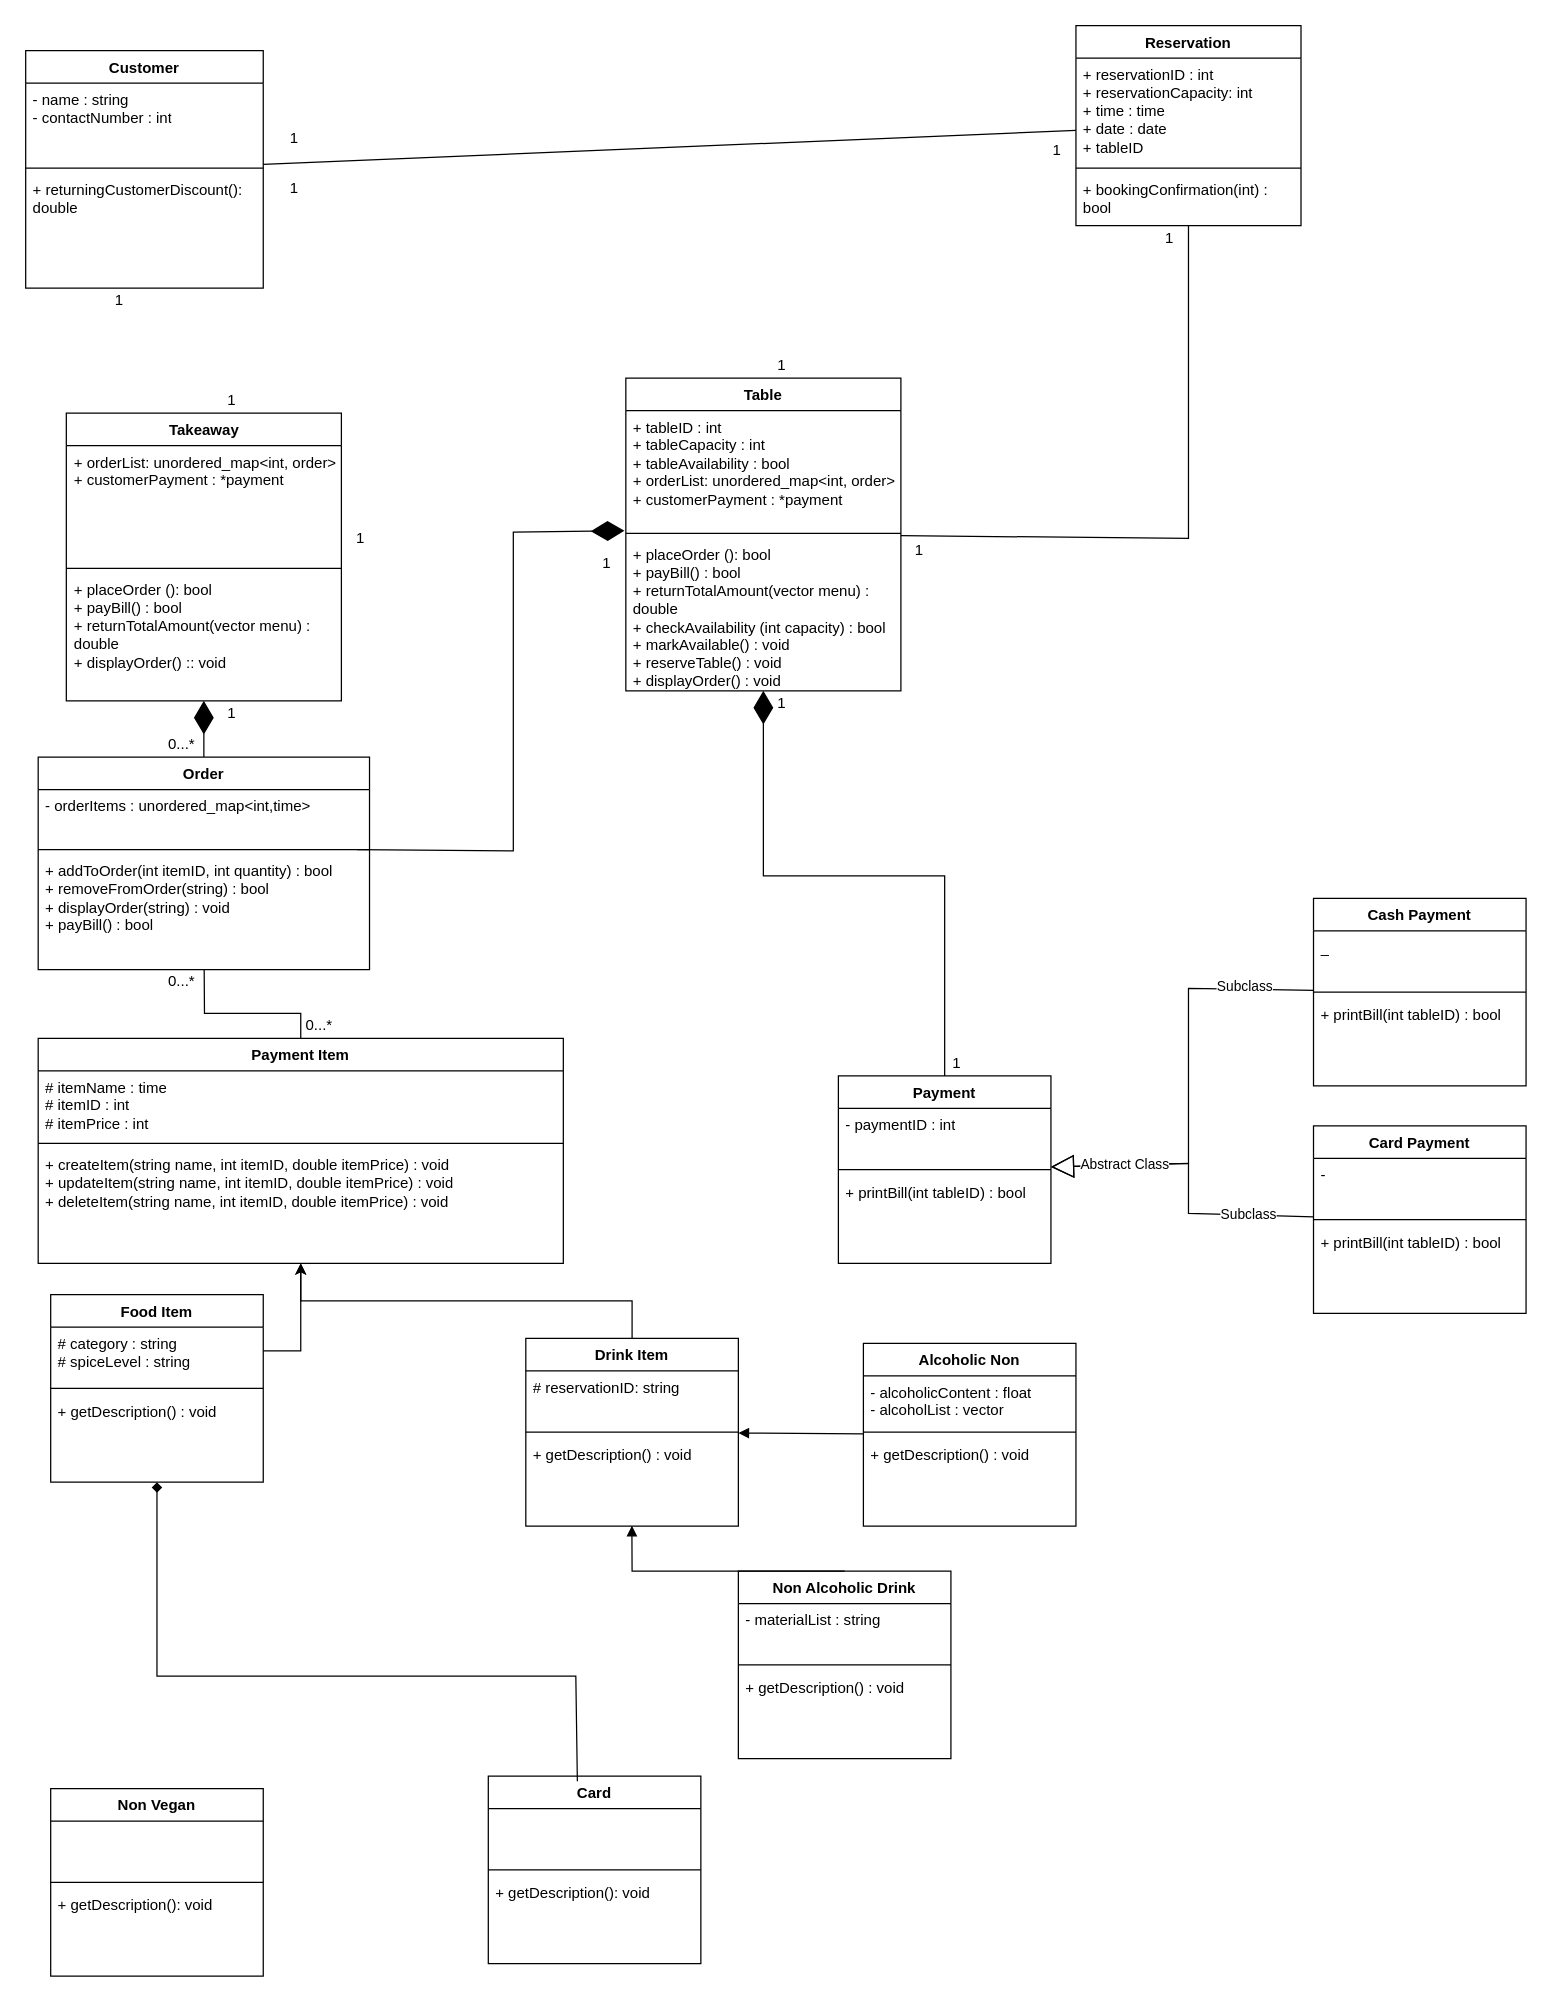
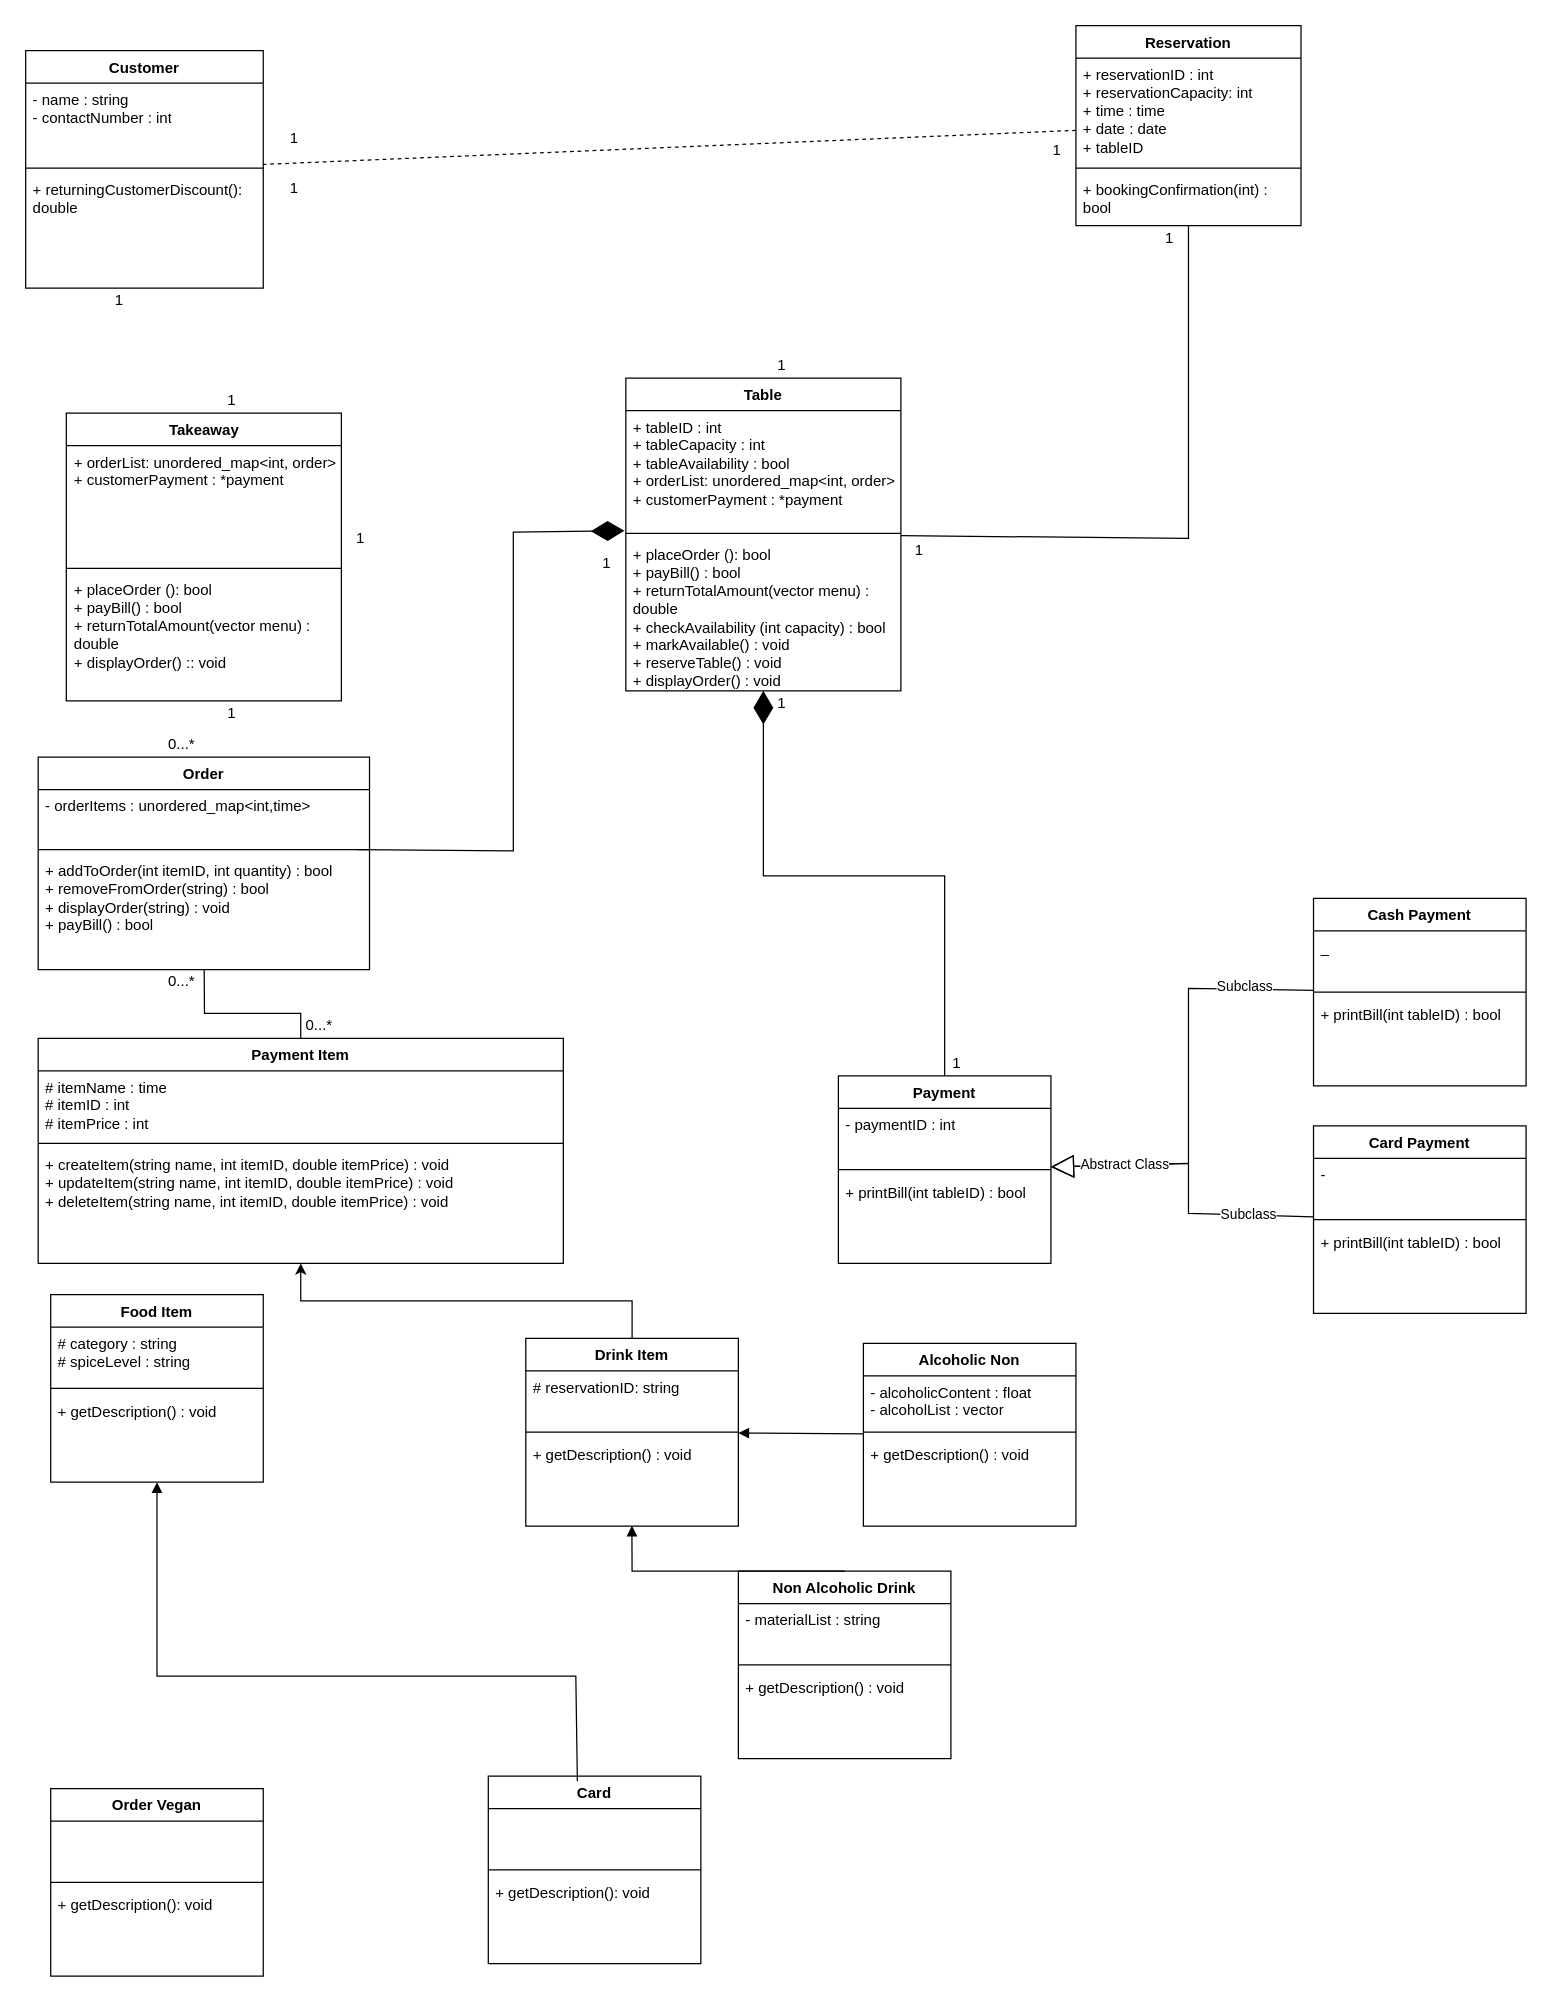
- <mxCell id="79" value="" style="endArrow=none;html=1;rounded=0;" parent="1" source="18" target="2" edge="1"><mxGeometry width="50" height="50" relative="1" as="geometry"><mxPoint x="810" y="210" as="sourcePoint" /><mxPoint x="280" y="145" as="targetPoint" /></mxGeometry></mxCell>
+ <mxCell id="79" value="" style="endArrow=none;html=1;rounded=0;dashed=1;" parent="1" source="18" target="2" edge="1"><mxGeometry width="50" height="50" relative="1" as="geometry"><mxPoint x="810" y="210" as="sourcePoint" /><mxPoint x="280" y="145" as="targetPoint" /></mxGeometry></mxCell>
- <mxCell id="91" value="" style="endArrow=diamondThin;endFill=1;endSize=24;html=1;rounded=0;" edge="1" parent="1" source="10" target="85"><mxGeometry width="160" relative="1" as="geometry"><mxPoint x="295" y="689" as="sourcePoint" /><mxPoint x="509" y="435" as="targetPoint" /></mxGeometry></mxCell>
- <mxCell id="51" style="edgeStyle=orthogonalEdgeStyle;rounded=0;orthogonalLoop=1;jettySize=auto;html=1;" parent="1" source="27" target="14" edge="1"><mxGeometry relative="1" as="geometry"><mxPoint x="335" y="1085" as="targetPoint" /><mxPoint x="219.16" y="1110" as="sourcePoint" /><Array as="points"><mxPoint x="240" y="1080" /></Array></mxGeometry></mxCell>
- <mxCell id="63" value="" style="html=1;verticalAlign=bottom;endArrow=diamond;curved=0;rounded=0;exitX=0.419;exitY=0.028;exitDx=0;exitDy=0;exitPerimeter=0;" parent="1" source="59" target="27" edge="1"><mxGeometry width="80" relative="1" as="geometry"><mxPoint x="95" y="1480" as="sourcePoint" /><mxPoint x="160" y="1050" as="targetPoint" /><Array as="points"><mxPoint x="460" y="1340" /><mxPoint x="125" y="1340" /><mxPoint x="125" y="1190" /></Array></mxGeometry></mxCell>
+ <mxCell id="63" value="" style="html=1;verticalAlign=bottom;endArrow=block;curved=0;rounded=0;exitX=0.419;exitY=0.028;exitDx=0;exitDy=0;exitPerimeter=0;" parent="1" source="59" target="27" edge="1"><mxGeometry width="80" relative="1" as="geometry"><mxPoint x="95" y="1480" as="sourcePoint" /><mxPoint x="160" y="1050" as="targetPoint" /><Array as="points"><mxPoint x="460" y="1340" /><mxPoint x="125" y="1340" /><mxPoint x="125" y="1190" /></Array></mxGeometry></mxCell>
- <mxCell id="38" value="Non Vegan" style="swimlane;fontStyle=1;align=center;verticalAlign=top;childLayout=stackLayout;horizontal=1;startSize=26;horizontalStack=0;resizeParent=1;resizeParentMax=0;resizeLast=0;collapsible=1;marginBottom=0;whiteSpace=wrap;html=1;" parent="1" vertex="1"><mxGeometry x="40" y="1430" width="170" height="150" as="geometry" /></mxCell>
+ <mxCell id="38" value="Order Vegan" style="swimlane;fontStyle=1;align=center;verticalAlign=top;childLayout=stackLayout;horizontal=1;startSize=26;horizontalStack=0;resizeParent=1;resizeParentMax=0;resizeLast=0;collapsible=1;marginBottom=0;whiteSpace=wrap;html=1;" parent="1" vertex="1"><mxGeometry x="40" y="1430" width="170" height="150" as="geometry" /></mxCell>
